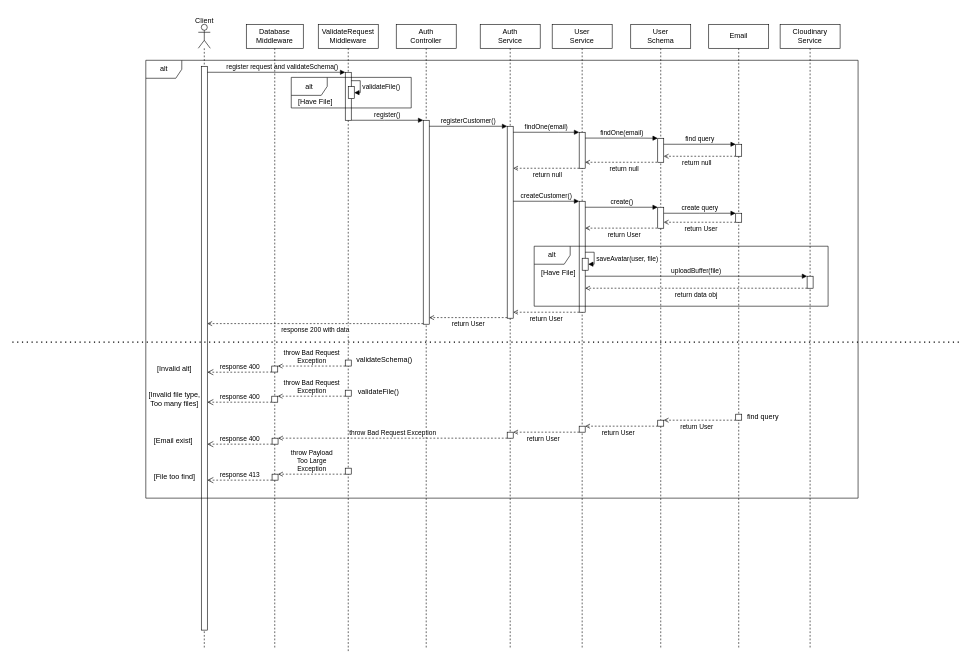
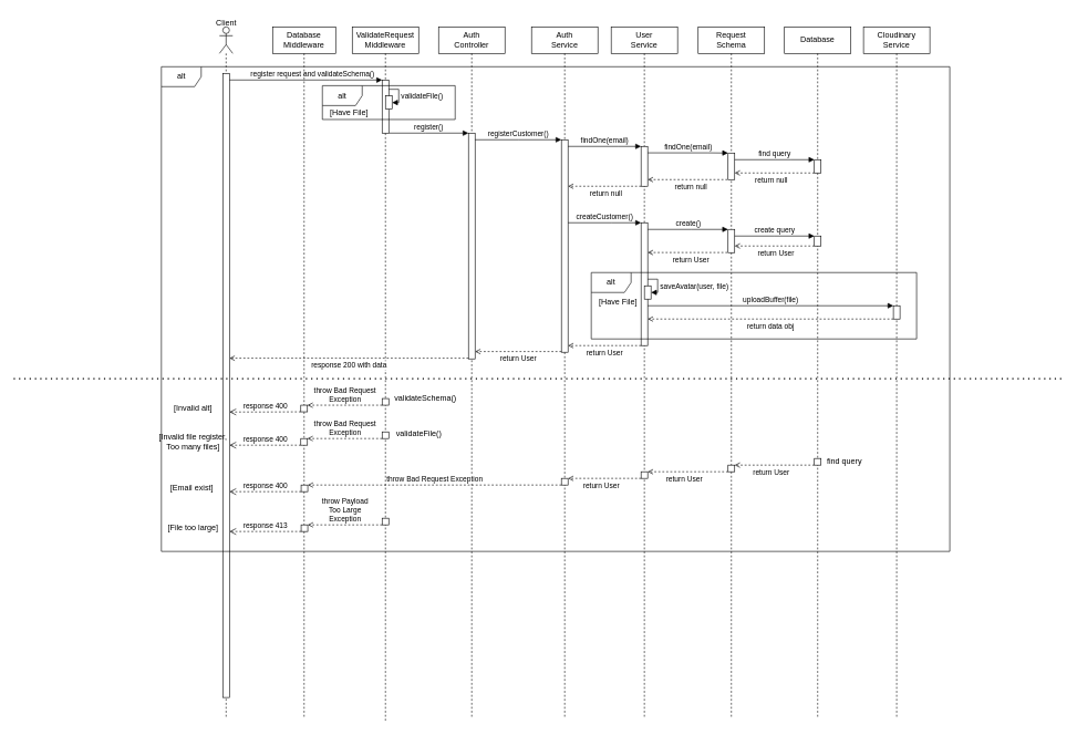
- <mxCell id="26" value="User&lt;br&gt;Schema" style="shape=umlLifeline;perimeter=lifelinePerimeter;whiteSpace=wrap;html=1;container=0;dropTarget=0;collapsible=0;recursiveResize=0;outlineConnect=0;portConstraint=eastwest;newEdgeStyle={&quot;edgeStyle&quot;:&quot;elbowEdgeStyle&quot;,&quot;elbow&quot;:&quot;vertical&quot;,&quot;curved&quot;:0,&quot;rounded&quot;:0};" parent="1" vertex="1"><mxGeometry x="1051" y="40" width="100" height="1040" as="geometry" /></mxCell>
+ <mxCell id="26" value="Request&lt;br&gt;Schema" style="shape=umlLifeline;perimeter=lifelinePerimeter;whiteSpace=wrap;html=1;container=0;dropTarget=0;collapsible=0;recursiveResize=0;outlineConnect=0;portConstraint=eastwest;newEdgeStyle={&quot;edgeStyle&quot;:&quot;elbowEdgeStyle&quot;,&quot;elbow&quot;:&quot;vertical&quot;,&quot;curved&quot;:0,&quot;rounded&quot;:0};" parent="1" vertex="1"><mxGeometry x="1051" y="40" width="100" height="1040" as="geometry" /></mxCell>
- <mxCell id="17" value="Email" style="shape=umlLifeline;perimeter=lifelinePerimeter;whiteSpace=wrap;html=1;container=0;dropTarget=0;collapsible=0;recursiveResize=0;outlineConnect=0;portConstraint=eastwest;newEdgeStyle={&quot;edgeStyle&quot;:&quot;elbowEdgeStyle&quot;,&quot;elbow&quot;:&quot;vertical&quot;,&quot;curved&quot;:0,&quot;rounded&quot;:0};" parent="1" vertex="1"><mxGeometry x="1181" y="40" width="100" height="1040" as="geometry" /></mxCell>
+ <mxCell id="17" value="Database" style="shape=umlLifeline;perimeter=lifelinePerimeter;whiteSpace=wrap;html=1;container=0;dropTarget=0;collapsible=0;recursiveResize=0;outlineConnect=0;portConstraint=eastwest;newEdgeStyle={&quot;edgeStyle&quot;:&quot;elbowEdgeStyle&quot;,&quot;elbow&quot;:&quot;vertical&quot;,&quot;curved&quot;:0,&quot;rounded&quot;:0};" parent="1" vertex="1"><mxGeometry x="1181" y="40" width="100" height="1040" as="geometry" /></mxCell>
- <mxCell id="79" value="[Invalid file type, &lt;br&gt;Too many files]" style="text;html=1;align=center;verticalAlign=middle;resizable=0;points=[];autosize=1;strokeColor=none;fillColor=none;" vertex="1" parent="1"><mxGeometry x="235" y="645" width="110" height="40" as="geometry" /></mxCell>
+ <mxCell id="79" value="[Invalid file register, &lt;br&gt;Too many files]" style="text;html=1;align=center;verticalAlign=middle;resizable=0;points=[];autosize=1;strokeColor=none;fillColor=none;" vertex="1" parent="1"><mxGeometry x="235" y="645" width="110" height="40" as="geometry" /></mxCell>
- <mxCell id="64" value="[File too find]" style="text;html=1;align=center;verticalAlign=middle;resizable=0;points=[];autosize=1;strokeColor=none;fillColor=none;" vertex="1" parent="1"><mxGeometry x="240" y="780" width="100" height="30" as="geometry" /></mxCell>
+ <mxCell id="64" value="[File too large]" style="text;html=1;align=center;verticalAlign=middle;resizable=0;points=[];autosize=1;strokeColor=none;fillColor=none;" vertex="1" parent="1"><mxGeometry x="240" y="780" width="100" height="30" as="geometry" /></mxCell>
